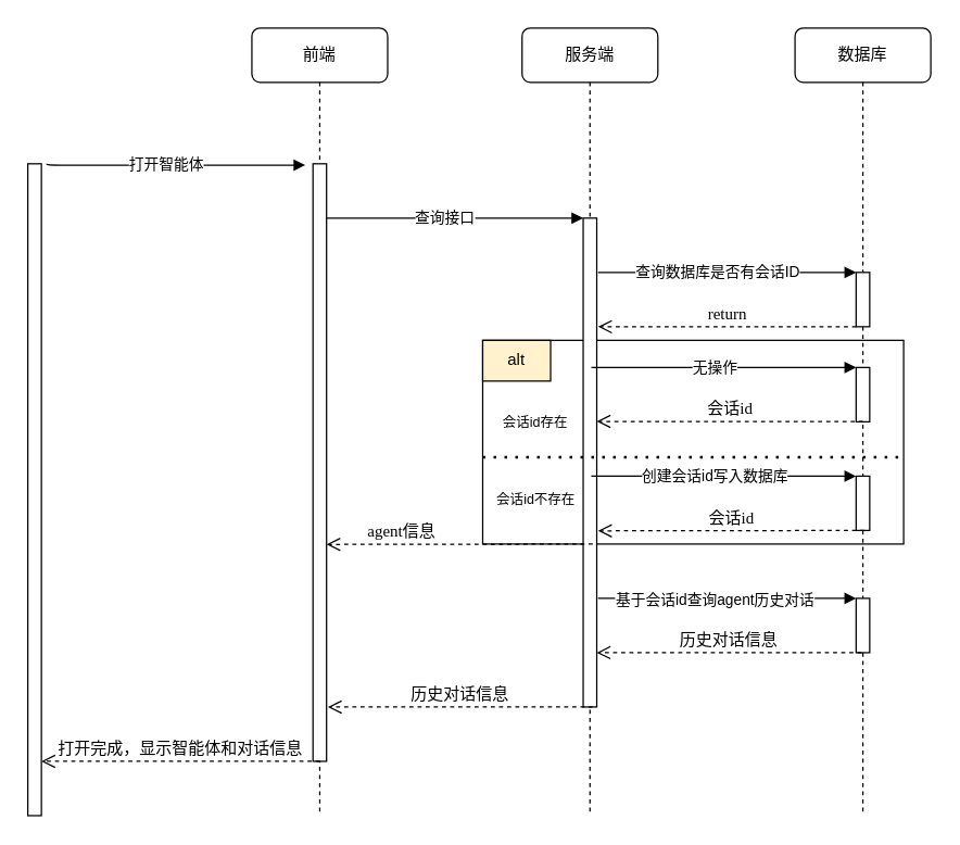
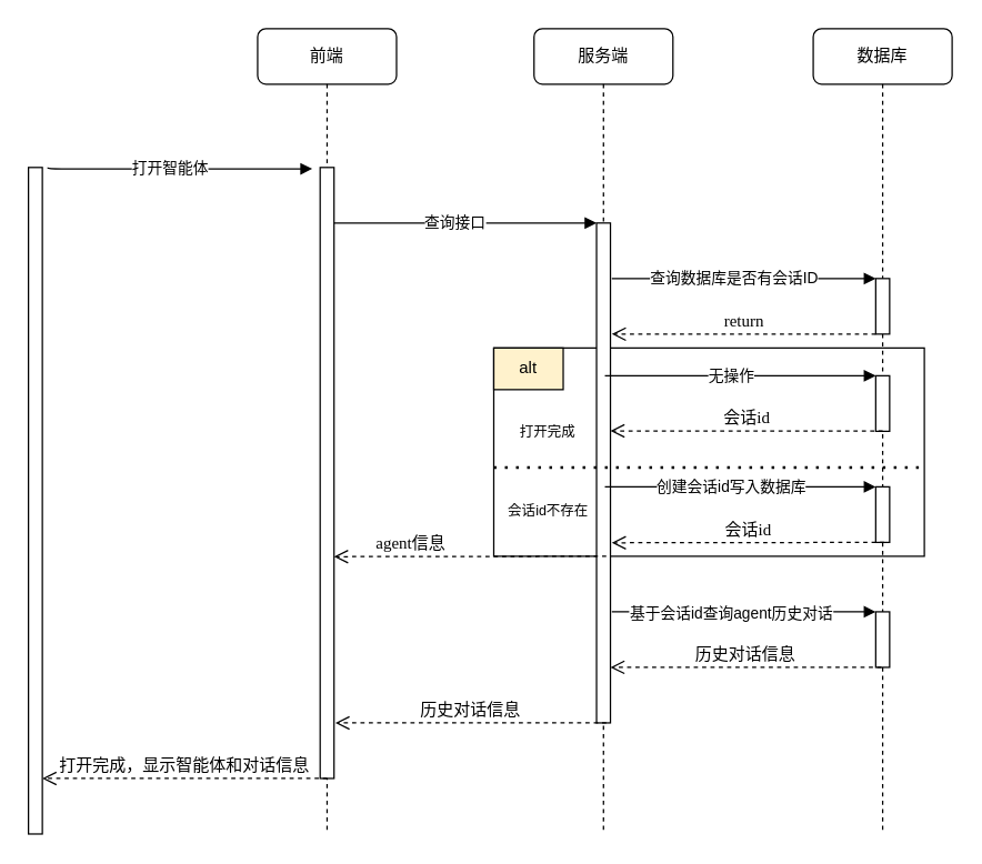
- <mxCell id="24" value="&lt;font style=&quot;font-size: 10px;&quot;&gt;会话id存在&lt;/font&gt;" style="text;html=1;align=center;verticalAlign=middle;whiteSpace=wrap;rounded=0;" vertex="1" parent="1"><mxGeometry x="369" y="297.5" width="50" height="25" as="geometry" /></mxCell>
+ <mxCell id="24" value="&lt;font style=&quot;font-size: 10px;&quot;&gt;打开完成&lt;/font&gt;" style="text;html=1;align=center;verticalAlign=middle;whiteSpace=wrap;rounded=0;" vertex="1" parent="1"><mxGeometry x="369" y="297.5" width="50" height="25" as="geometry" /></mxCell>
